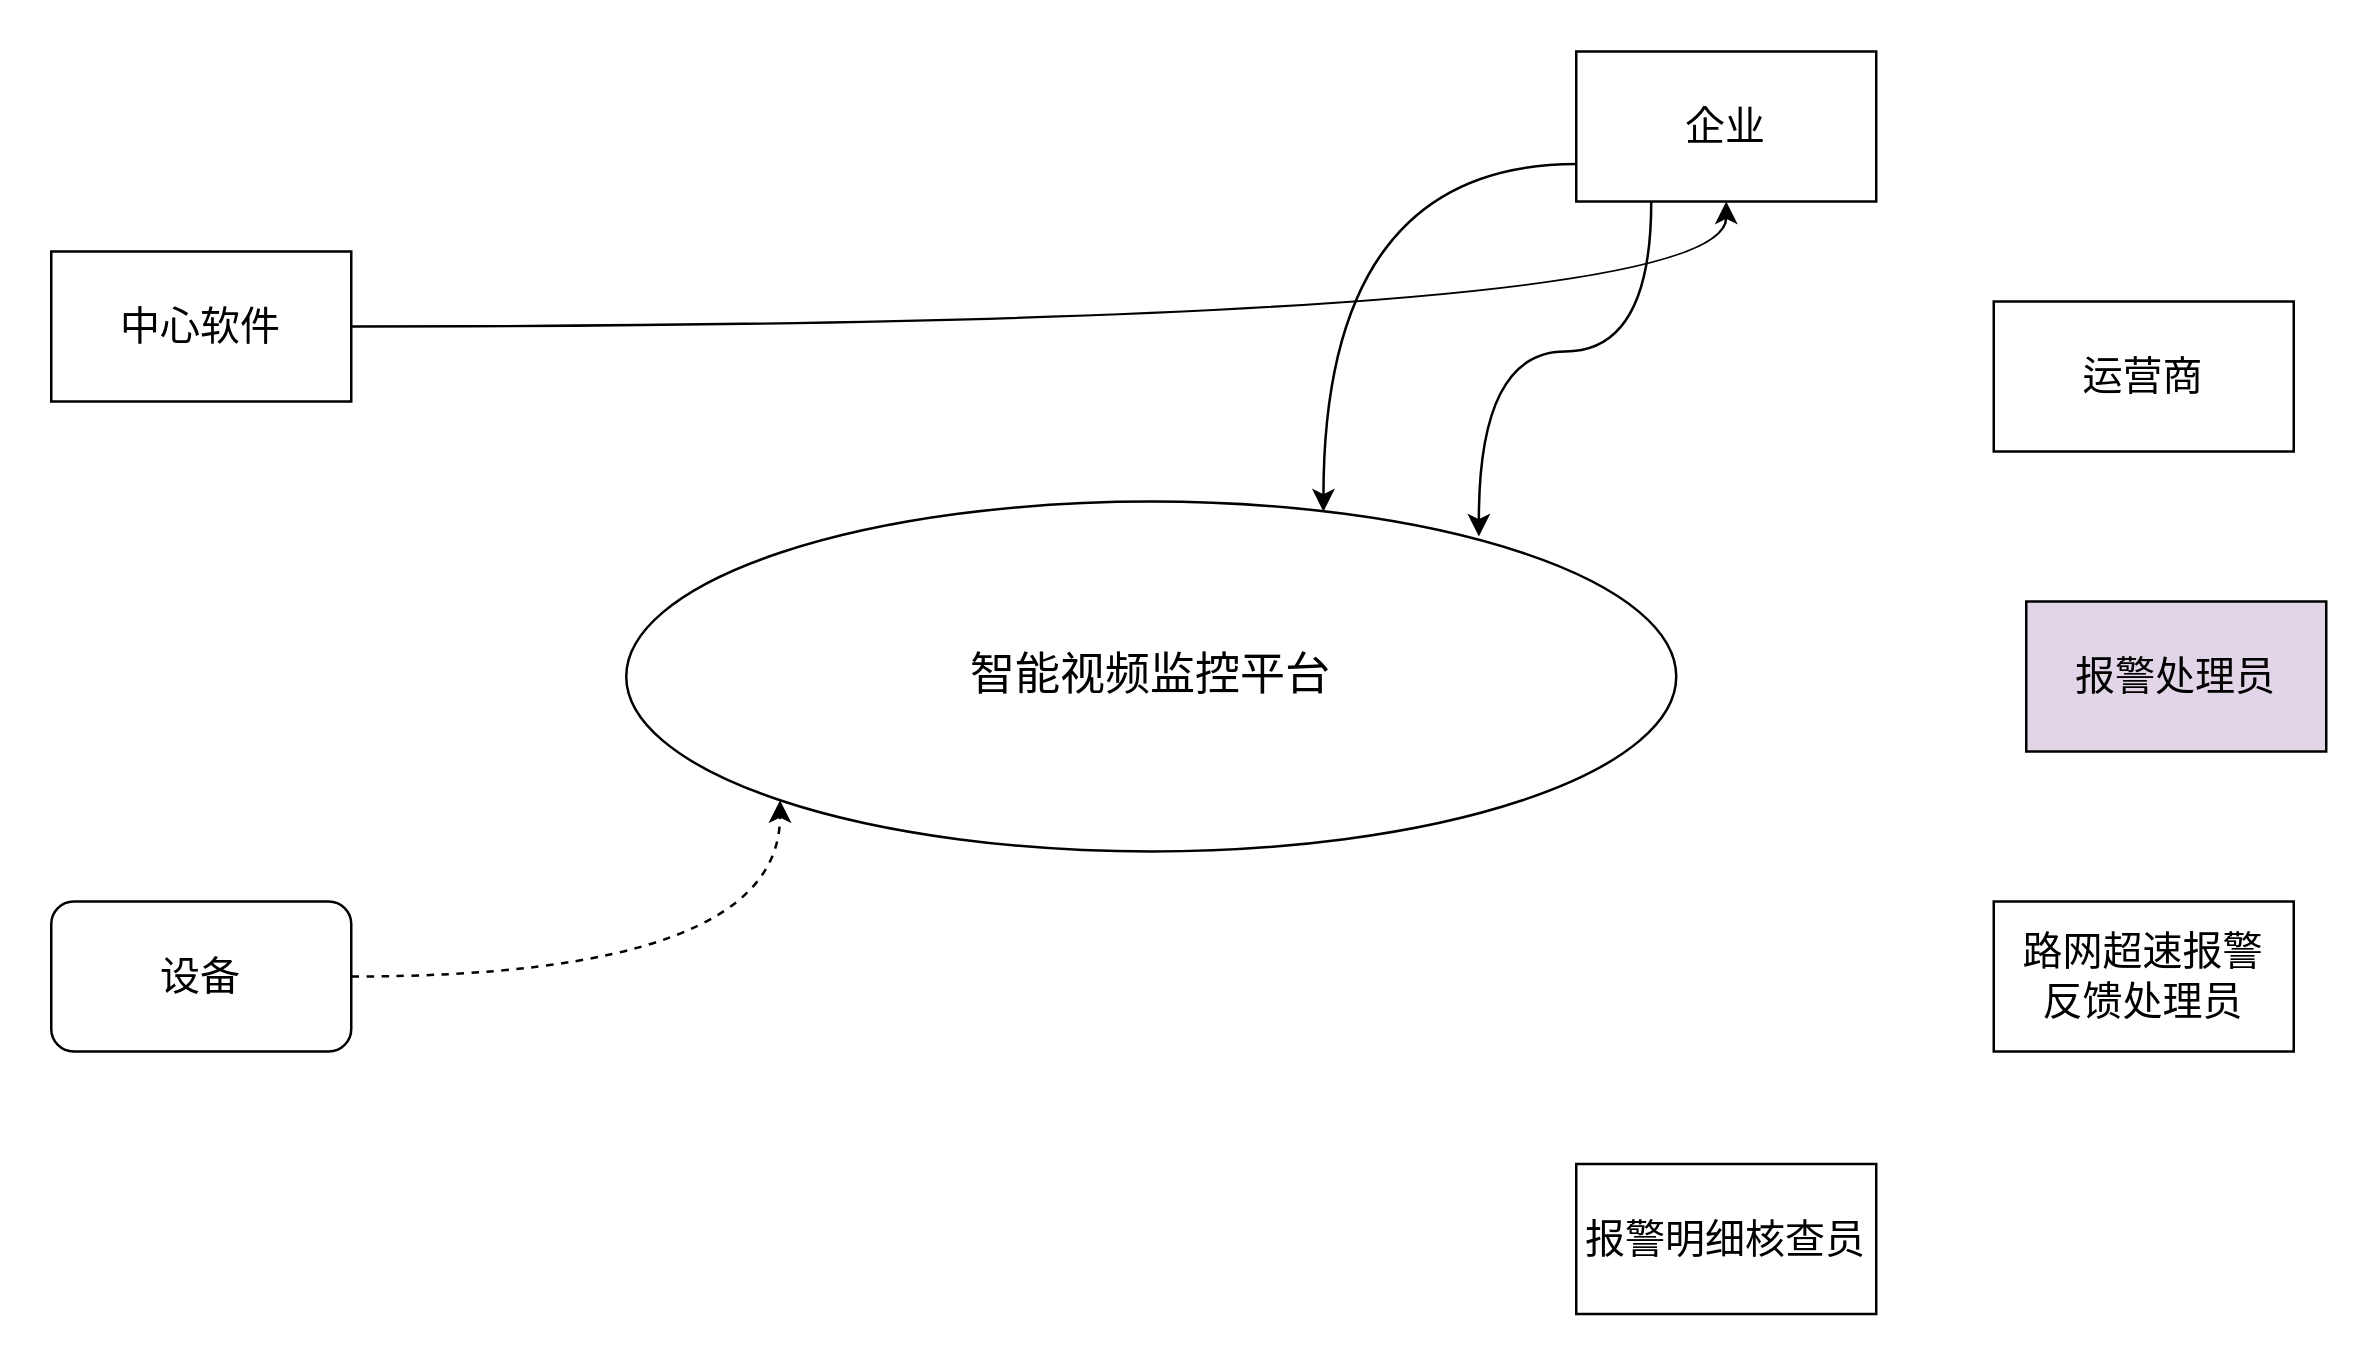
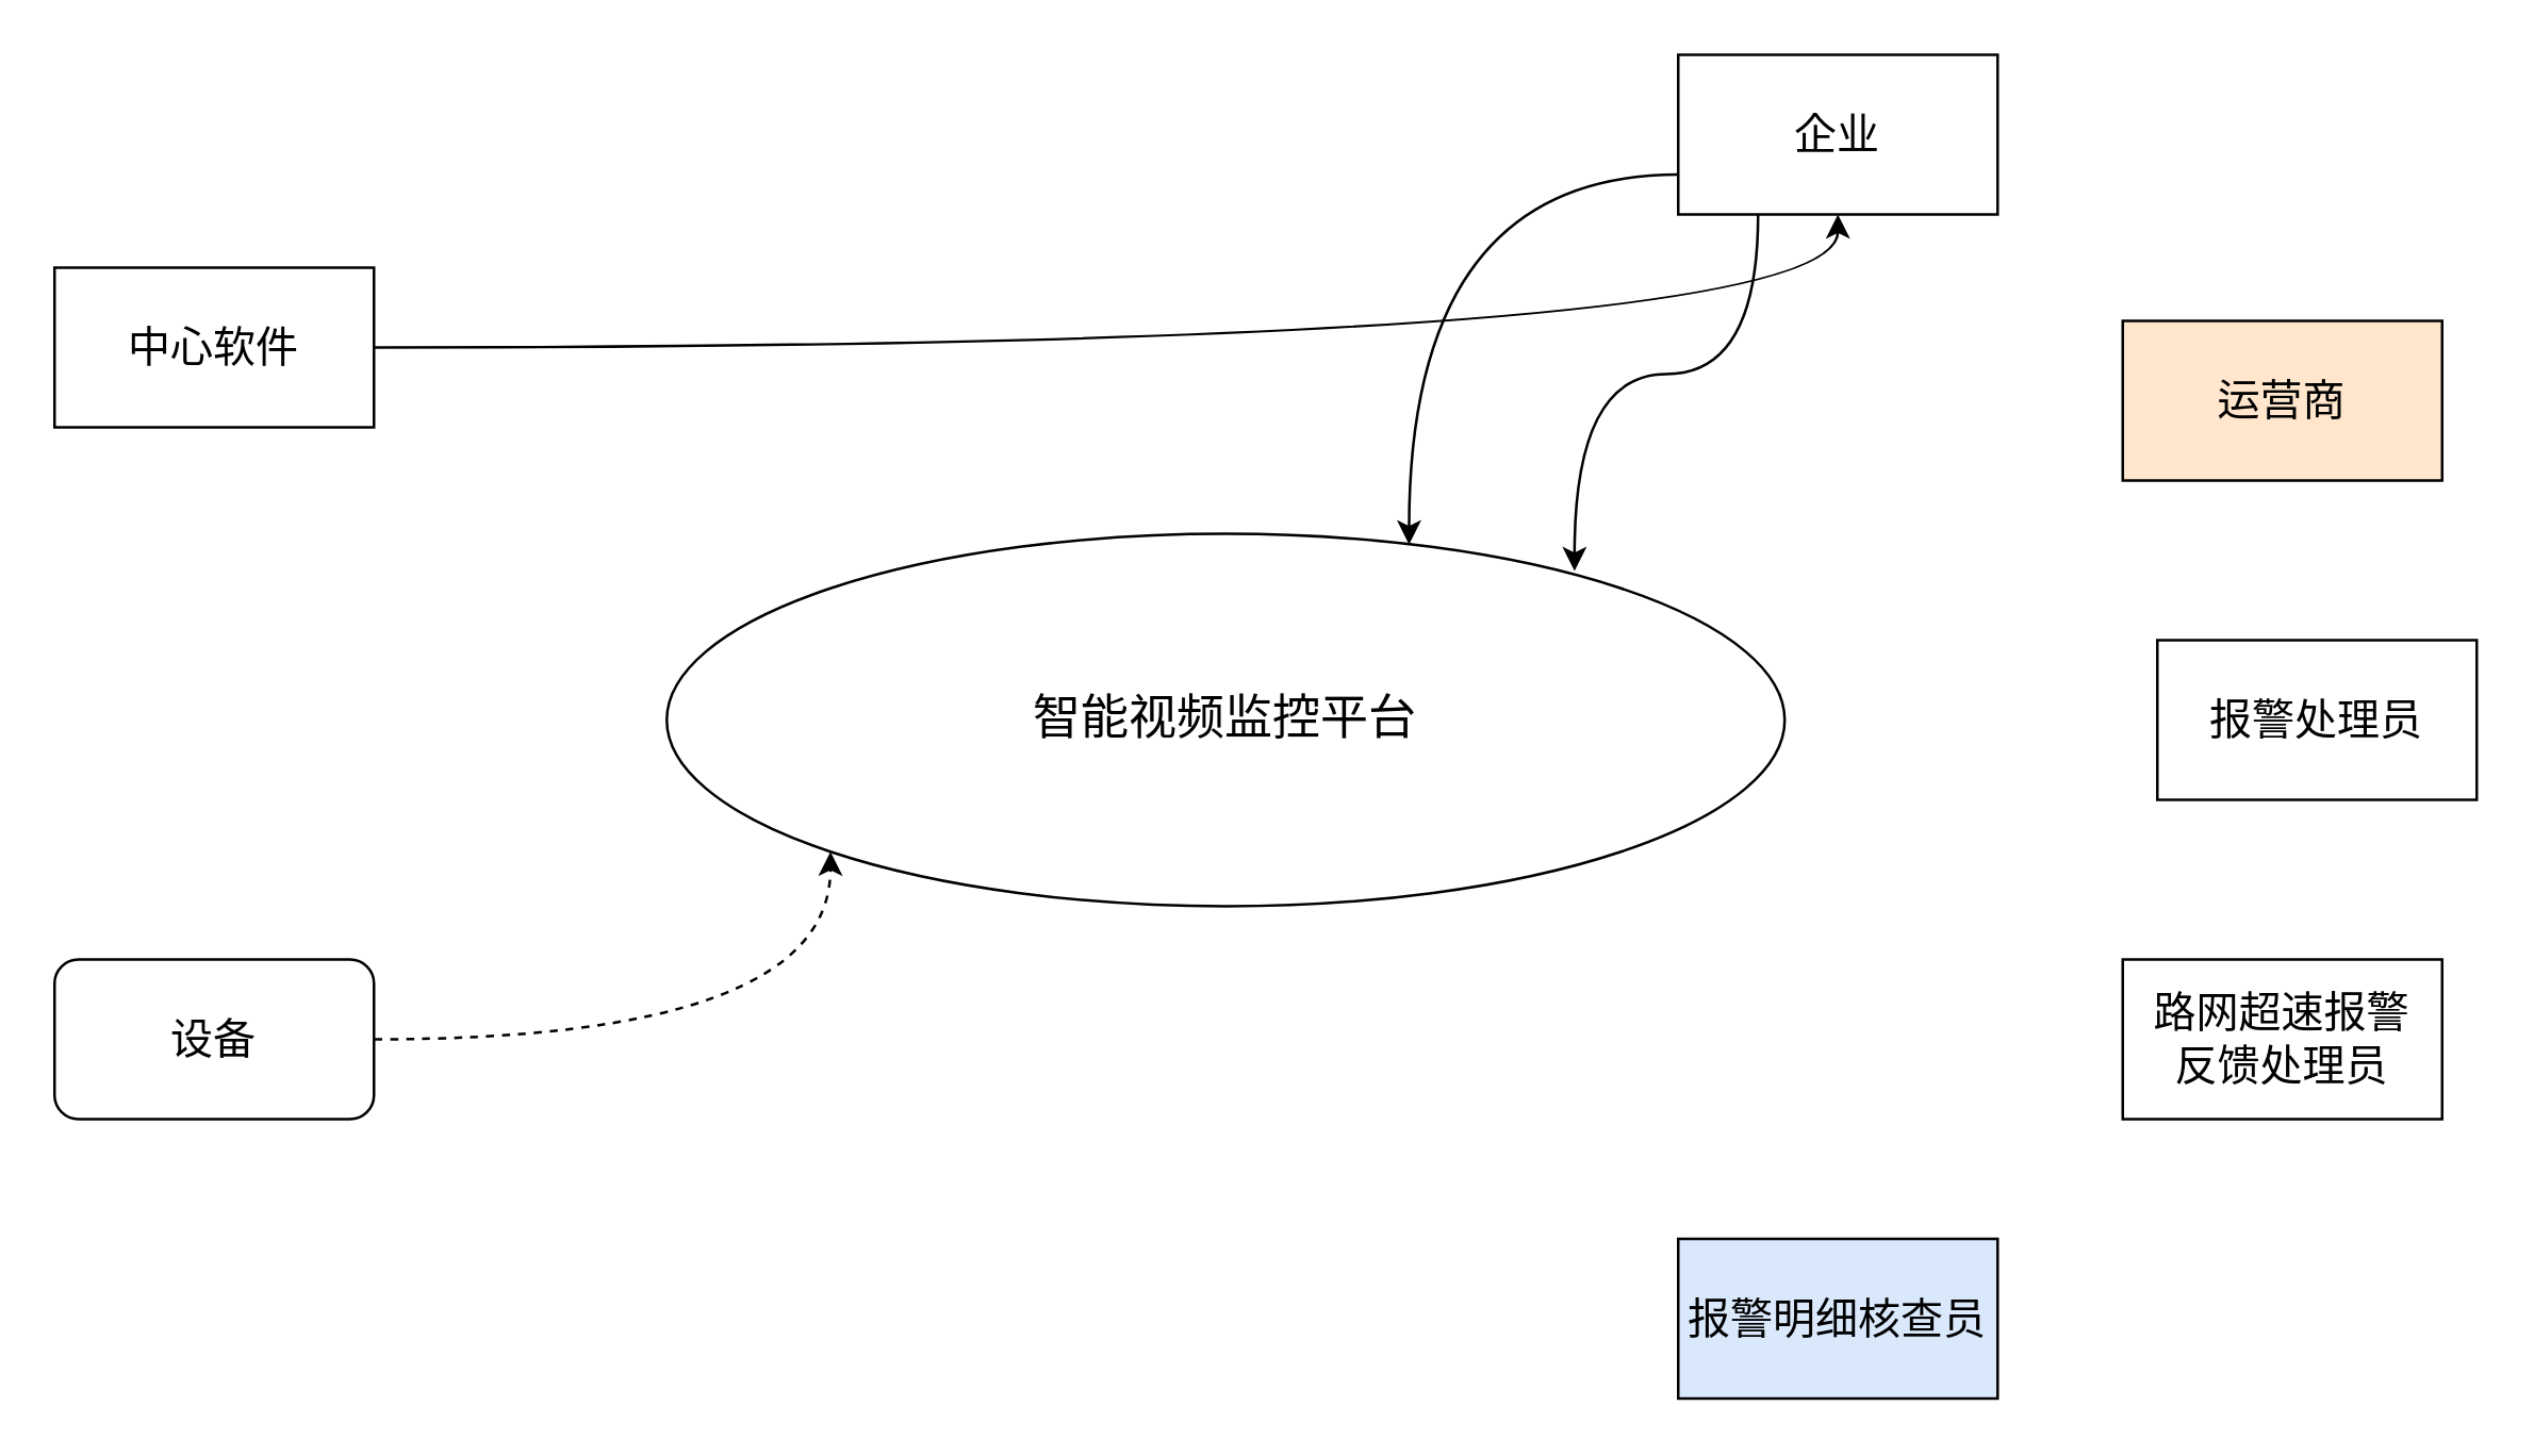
- <mxCell id="7" value="&lt;font style=&quot;font-size: 16px&quot;&gt;运营商&lt;/font&gt;" style="rounded=0;whiteSpace=wrap;html=1;" vertex="1" parent="1"><mxGeometry x="797" y="120" width="120" height="60" as="geometry" /></mxCell>
+ <mxCell id="7" value="&lt;font style=&quot;font-size: 16px&quot;&gt;运营商&lt;/font&gt;" style="rounded=0;whiteSpace=wrap;html=1;fillColor=#ffe6cc;" vertex="1" parent="1"><mxGeometry x="797" y="120" width="120" height="60" as="geometry" /></mxCell>
- <mxCell id="8" value="&lt;font style=&quot;font-size: 16px&quot;&gt;报警处理员&lt;/font&gt;" style="rounded=0;whiteSpace=wrap;html=1;fillColor=#e1d5e7;" vertex="1" parent="1"><mxGeometry x="810" y="240" width="120" height="60" as="geometry" /></mxCell>
+ <mxCell id="8" value="&lt;font style=&quot;font-size: 16px&quot;&gt;报警处理员&lt;/font&gt;" style="rounded=0;whiteSpace=wrap;html=1;" vertex="1" parent="1"><mxGeometry x="810" y="240" width="120" height="60" as="geometry" /></mxCell>
- <mxCell id="13" value="&lt;span style=&quot;font-size: 16px&quot;&gt;报警明细核查员&lt;/span&gt;" style="rounded=0;whiteSpace=wrap;html=1;" vertex="1" parent="1"><mxGeometry x="630" y="465" width="120" height="60" as="geometry" /></mxCell>
+ <mxCell id="13" value="&lt;span style=&quot;font-size: 16px&quot;&gt;报警明细核查员&lt;/span&gt;" style="rounded=0;whiteSpace=wrap;html=1;fillColor=#dae8fc;" vertex="1" parent="1"><mxGeometry x="630" y="465" width="120" height="60" as="geometry" /></mxCell>
